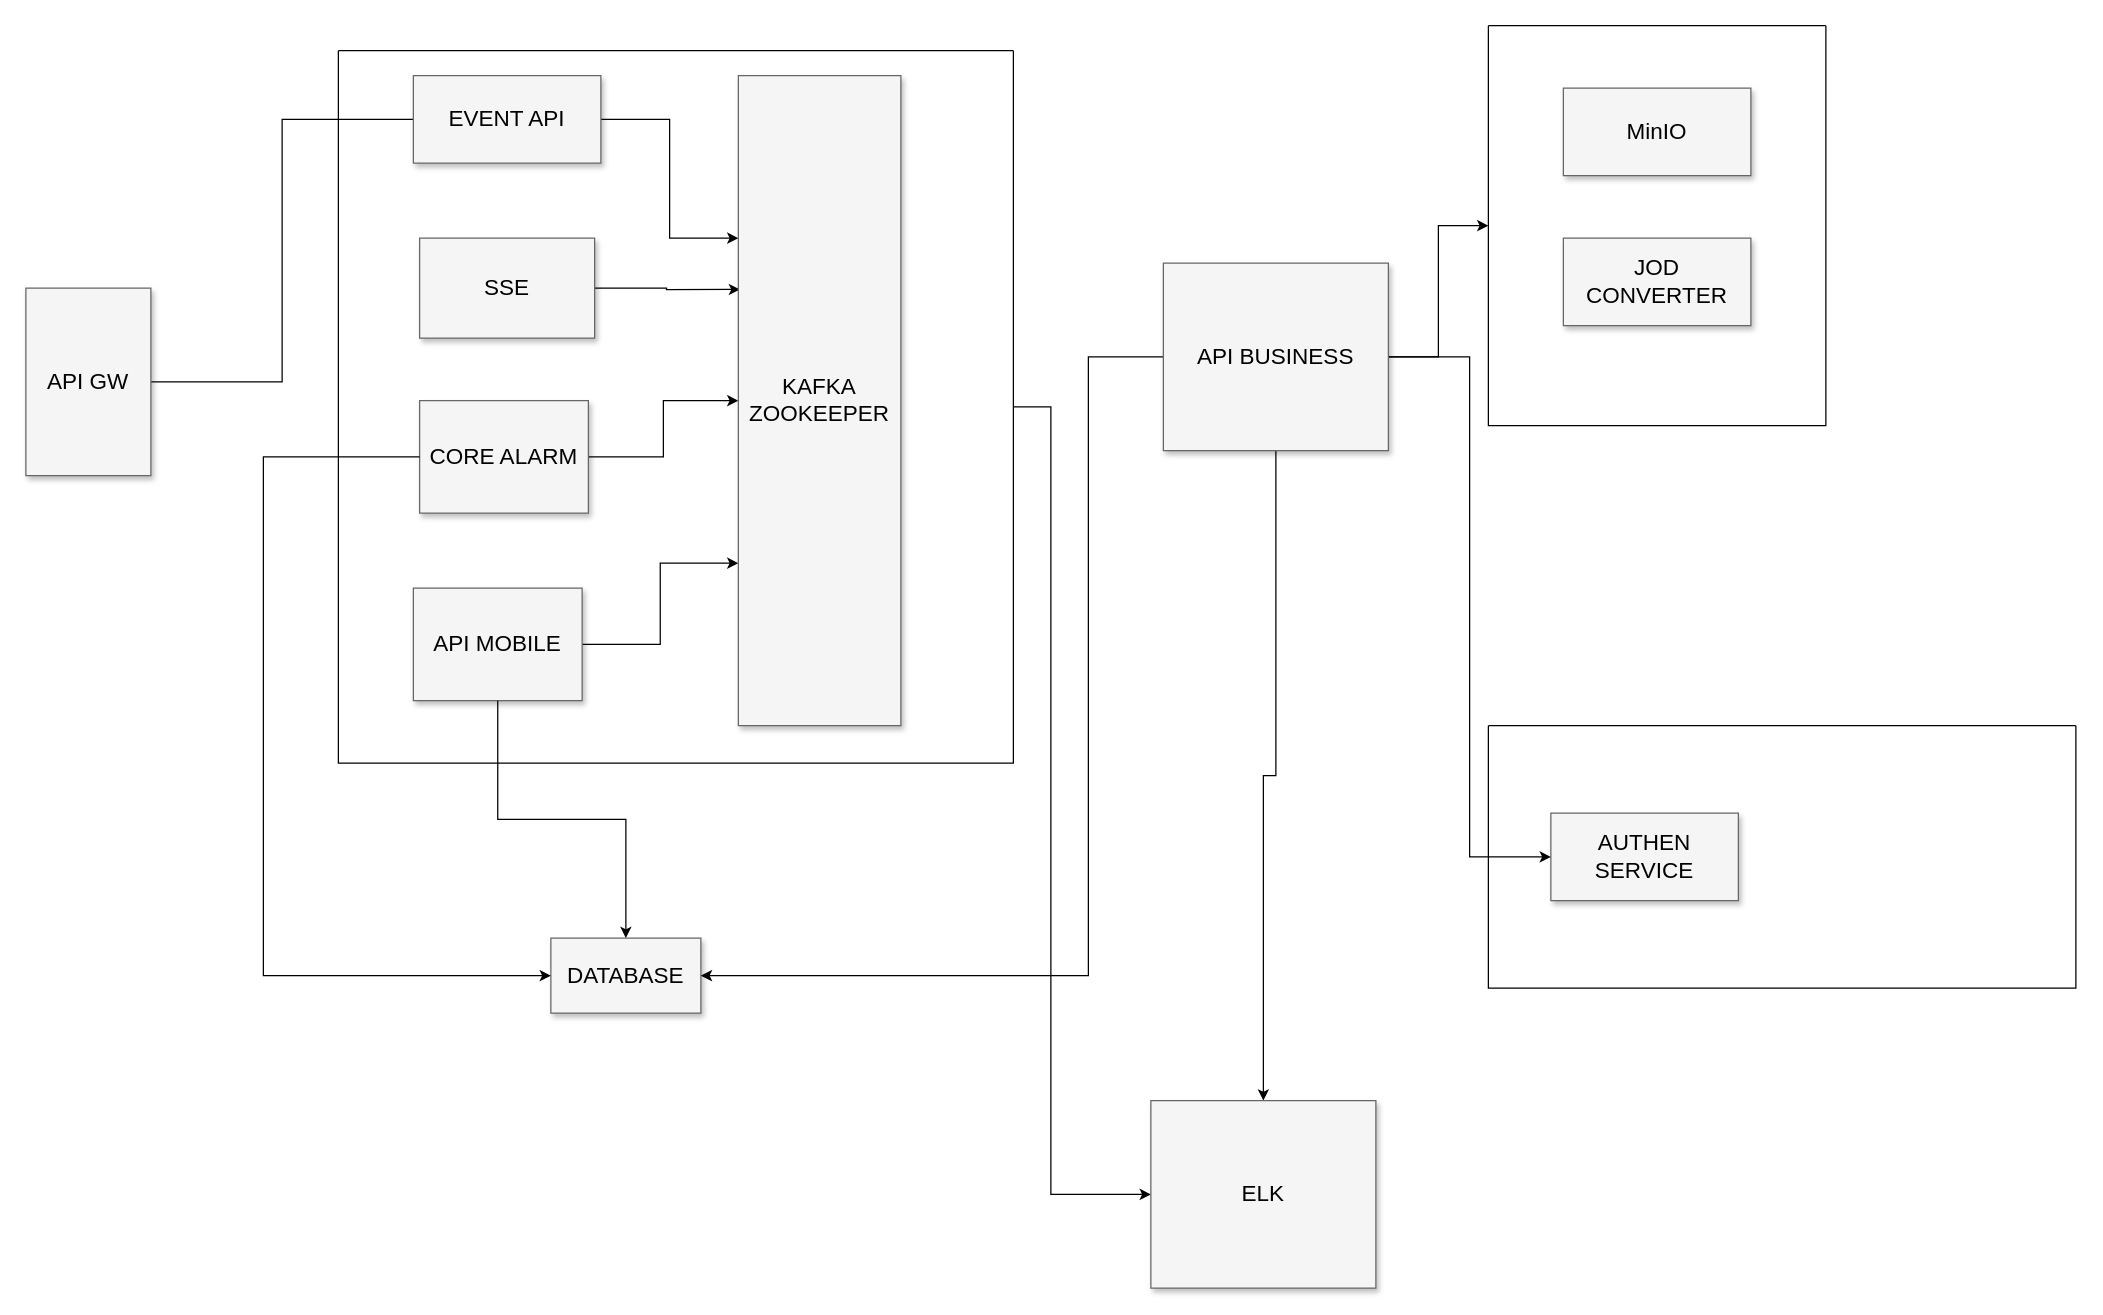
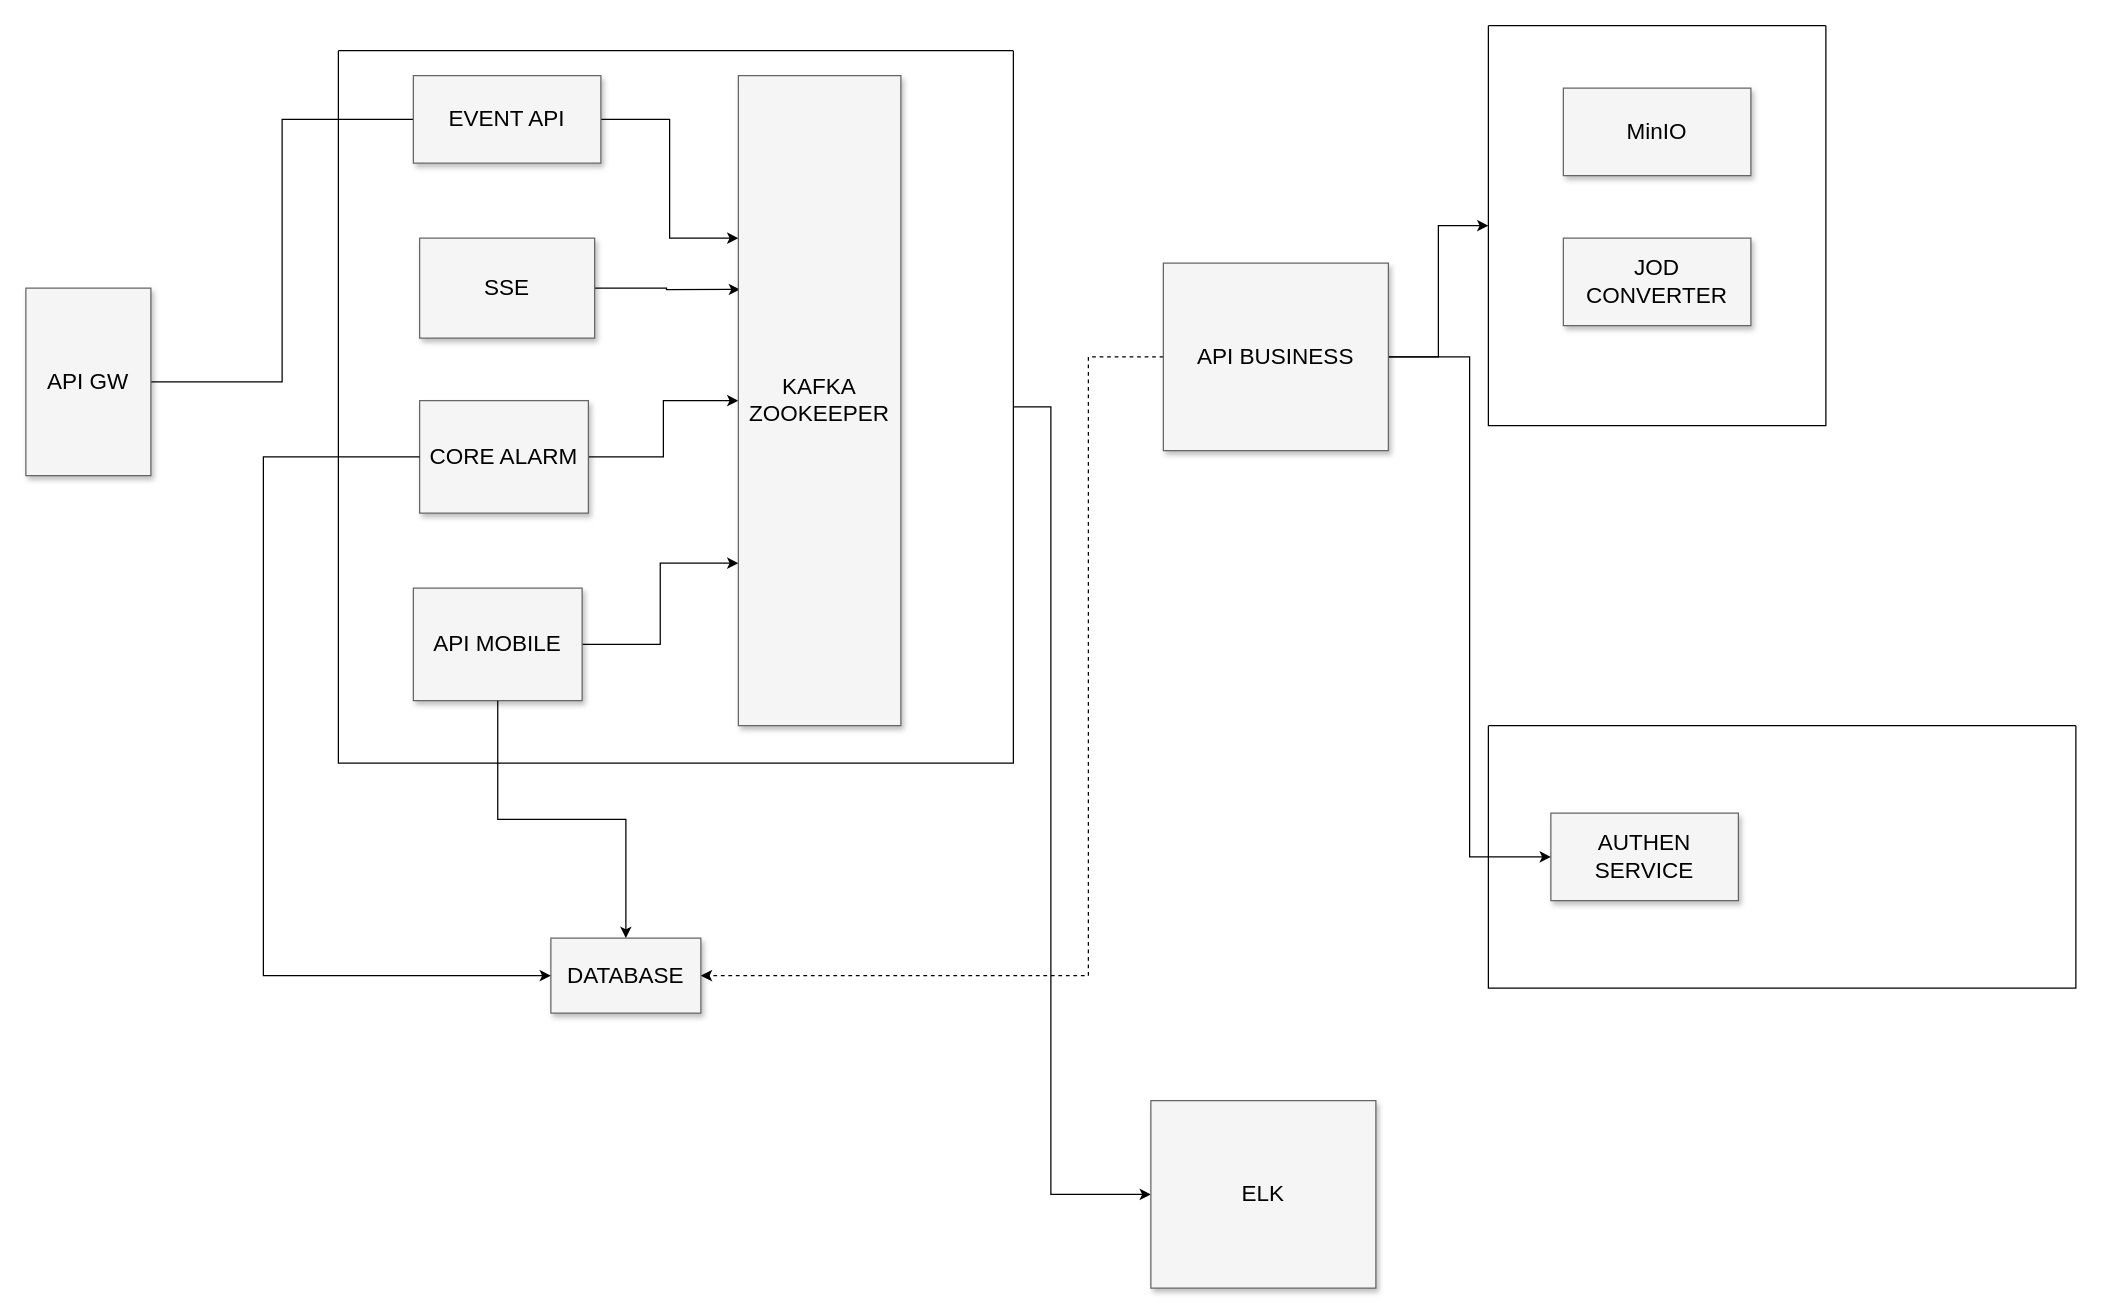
- <mxCell id="26" style="edgeStyle=orthogonalEdgeStyle;rounded=0;orthogonalLoop=1;jettySize=auto;html=1;entryX=0.5;entryY=0;entryDx=0;entryDy=0;" edge="1" parent="1" source="27" target="28"><mxGeometry relative="1" as="geometry" /></mxCell>
- <mxCell id="23" style="edgeStyle=orthogonalEdgeStyle;rounded=0;orthogonalLoop=1;jettySize=auto;html=1;entryX=1;entryY=0.5;entryDx=0;entryDy=0;" edge="1" parent="1" source="27" target="2"><mxGeometry relative="1" as="geometry"><Array as="points"><mxPoint x="870" y="285" /><mxPoint x="870" y="780" /></Array></mxGeometry></mxCell>
+ <mxCell id="23" style="edgeStyle=orthogonalEdgeStyle;rounded=0;orthogonalLoop=1;jettySize=auto;html=1;entryX=1;entryY=0.5;entryDx=0;entryDy=0;dashed=1;" edge="1" parent="1" source="27" target="2"><mxGeometry relative="1" as="geometry"><Array as="points"><mxPoint x="870" y="285" /><mxPoint x="870" y="780" /></Array></mxGeometry></mxCell>
